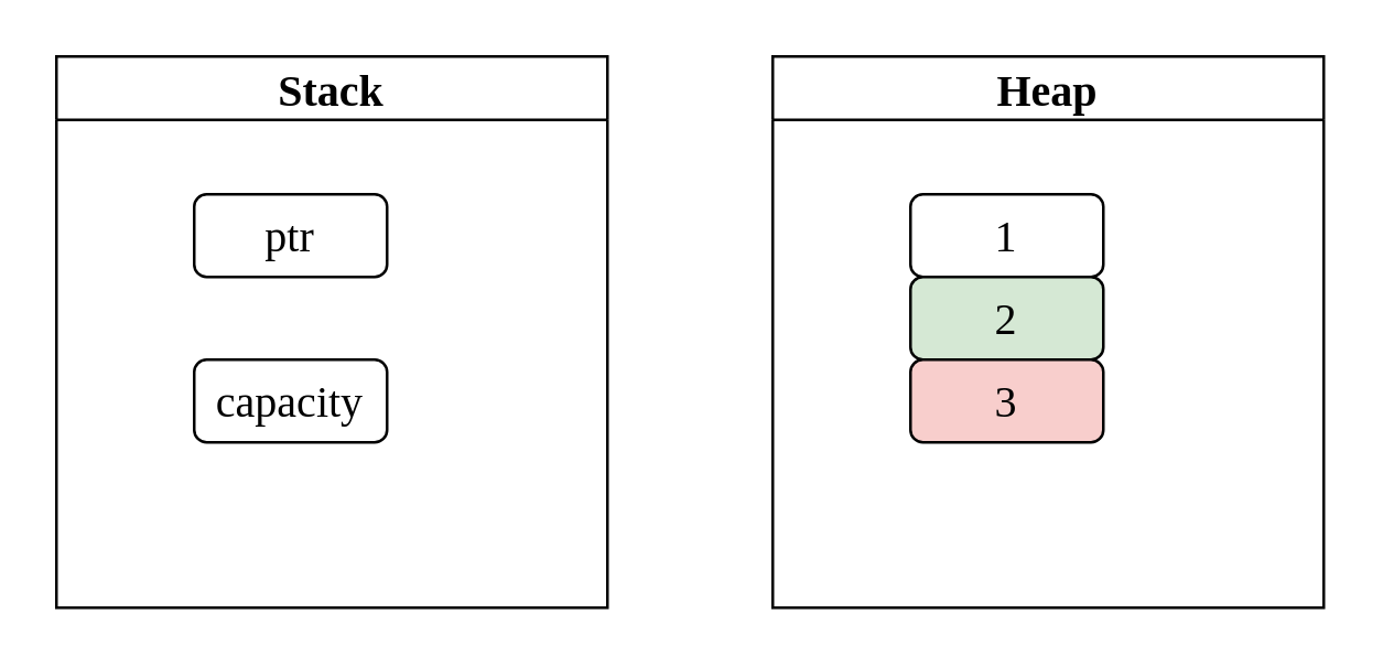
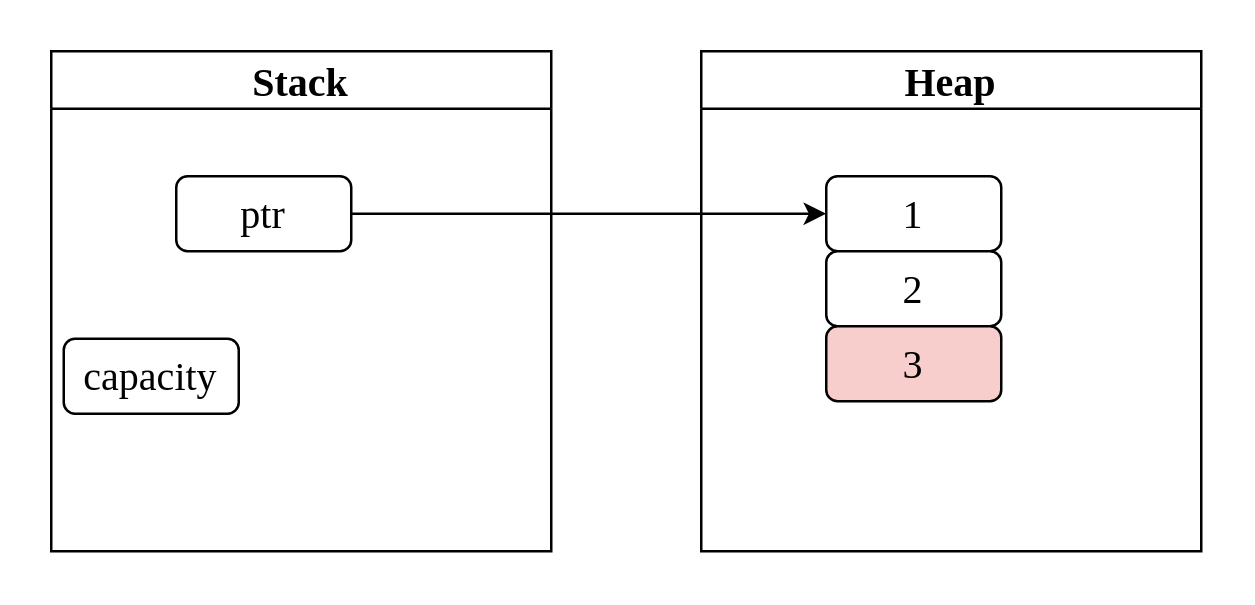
+ <mxCell id="9" style="edgeStyle=none;html=1;exitX=1;exitY=0.5;exitDx=0;exitDy=0;entryX=0;entryY=0.5;entryDx=0;entryDy=0;fontFamily=Comic Sans MS;fontSize=16;" edge="1" parent="1" source="3" target="6"><mxGeometry relative="1" as="geometry" /></mxCell>
- <mxCell id="7" value="2" style="rounded=1;whiteSpace=wrap;html=1;fontFamily=Comic Sans MS;fontSize=16;fillColor=#d5e8d4;" vertex="1" parent="5"><mxGeometry x="50" y="80" width="70" height="30" as="geometry" /></mxCell>
+ <mxCell id="7" value="2" style="rounded=1;whiteSpace=wrap;html=1;fontFamily=Comic Sans MS;fontSize=16;" vertex="1" parent="5"><mxGeometry x="50" y="80" width="70" height="30" as="geometry" /></mxCell>
- <mxCell id="4" value="capacity" style="rounded=1;whiteSpace=wrap;html=1;fontFamily=Comic Sans MS;fontSize=16;" vertex="1" parent="2"><mxGeometry x="50" y="110" width="70" height="30" as="geometry" /></mxCell>
+ <mxCell id="4" value="capacity" style="rounded=1;whiteSpace=wrap;html=1;fontFamily=Comic Sans MS;fontSize=16;" vertex="1" parent="2"><mxGeometry x="5" y="115" width="70" height="30" as="geometry" /></mxCell>
